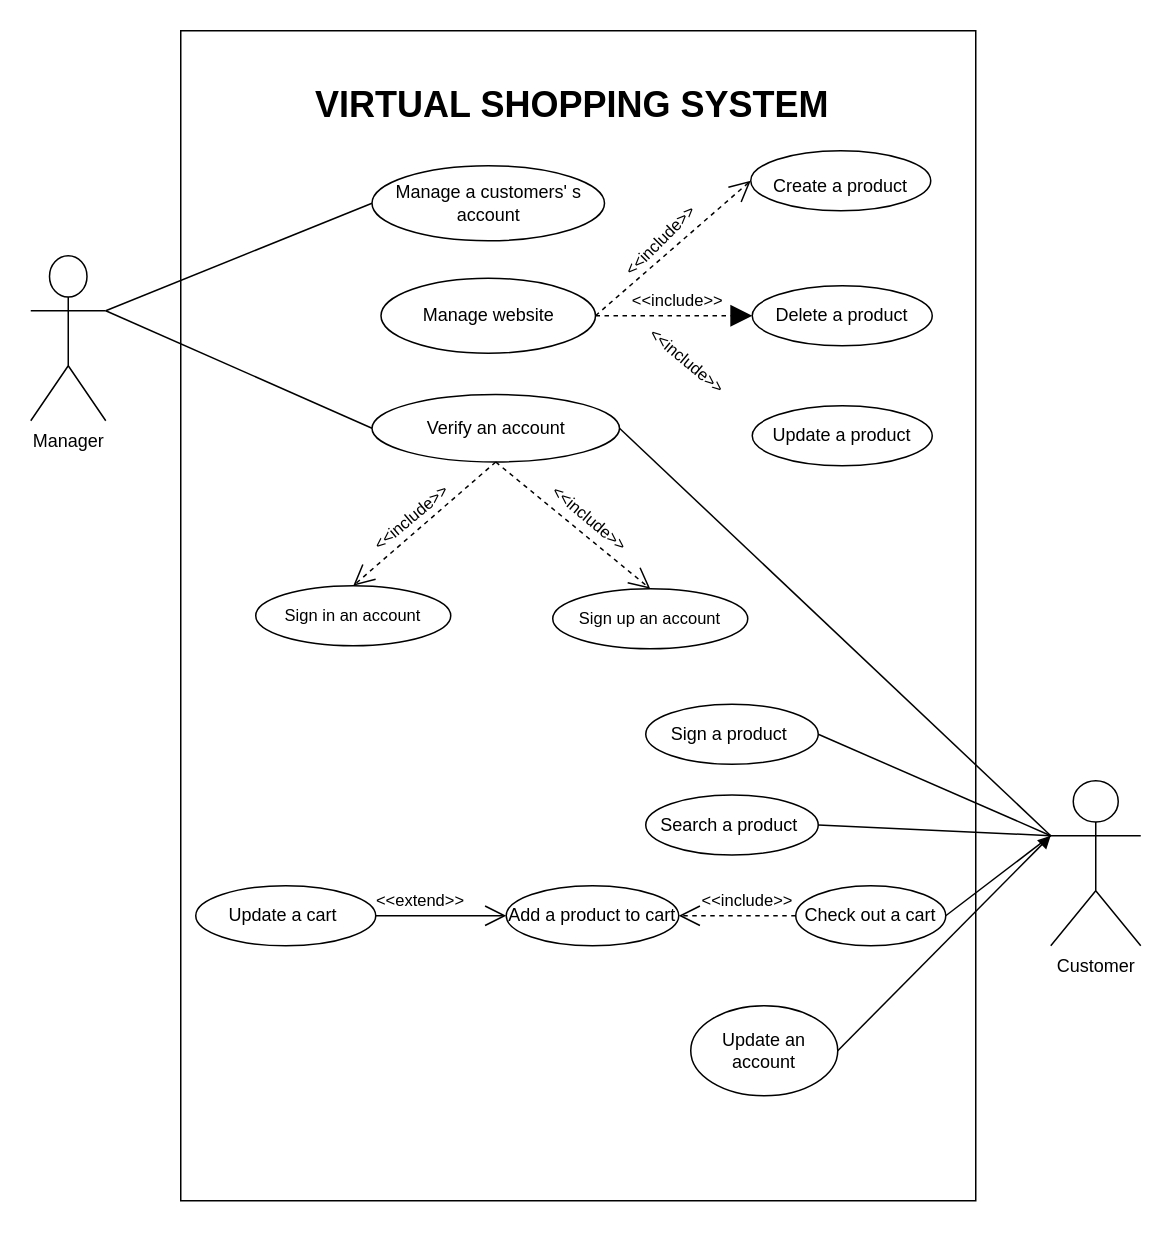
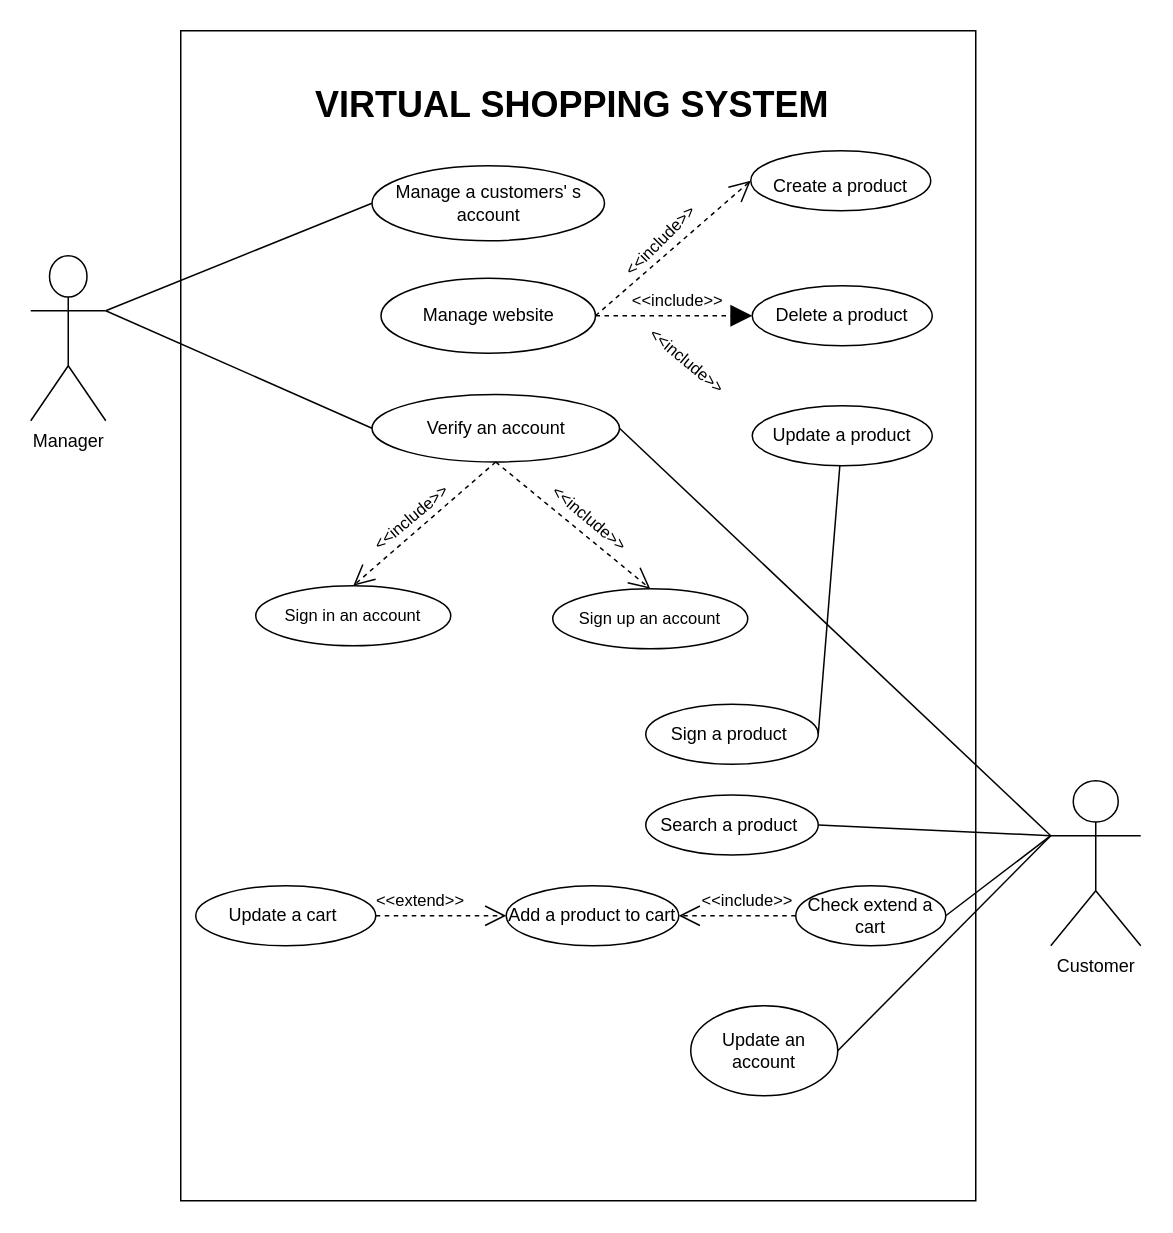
- <mxCell id="17" value="" style="endArrow=none;html=1;entryX=0;entryY=0.333;entryDx=0;entryDy=0;entryPerimeter=0;exitX=1;exitY=0.5;exitDx=0;exitDy=0;" edge="1" parent="1" source="6" target="13"><mxGeometry width="50" height="50" relative="1" as="geometry"><mxPoint x="590" y="670" as="sourcePoint" /><mxPoint x="640" y="620" as="targetPoint" /></mxGeometry></mxCell>
+ <mxCell id="17" value="" style="endArrow=none;html=1;exitX=1;exitY=0.5;exitDx=0;exitDy=0;" edge="1" parent="1" source="6" target="30"><mxGeometry width="50" height="50" relative="1" as="geometry"><mxPoint x="590" y="670" as="sourcePoint" /><mxPoint x="640" y="620" as="targetPoint" /></mxGeometry></mxCell>
- <mxCell id="24" value="" style="endArrow=block;html=1;exitX=1;exitY=0.5;exitDx=0;exitDy=0;entryX=0;entryY=0.333;entryDx=0;entryDy=0;entryPerimeter=0;" edge="1" parent="1" source="11" target="13"><mxGeometry width="50" height="50" relative="1" as="geometry"><mxPoint x="640" y="655" as="sourcePoint" /><mxPoint x="700" y="560" as="targetPoint" /></mxGeometry></mxCell>
+ <mxCell id="24" value="" style="endArrow=none;html=1;exitX=1;exitY=0.5;exitDx=0;exitDy=0;entryX=0;entryY=0.333;entryDx=0;entryDy=0;entryPerimeter=0;" edge="1" parent="1" source="11" target="13"><mxGeometry width="50" height="50" relative="1" as="geometry"><mxPoint x="640" y="655" as="sourcePoint" /><mxPoint x="700" y="560" as="targetPoint" /></mxGeometry></mxCell>
- <mxCell id="21" value="" style="endArrow=open;endSize=12;dashed=0;html=1;exitX=1;exitY=0.5;exitDx=0;exitDy=0;entryX=0;entryY=0.5;entryDx=0;entryDy=0;" edge="1" parent="1" source="8" target="9"><mxGeometry x="1" y="100" width="160" relative="1" as="geometry"><mxPoint x="400" y="640" as="sourcePoint" /><mxPoint x="360" y="655" as="targetPoint" /><mxPoint x="100" y="90" as="offset" /></mxGeometry></mxCell>
+ <mxCell id="21" value="" style="endArrow=open;endSize=12;dashed=1;html=1;exitX=1;exitY=0.5;exitDx=0;exitDy=0;entryX=0;entryY=0.5;entryDx=0;entryDy=0;" edge="1" parent="1" source="8" target="9"><mxGeometry x="1" y="100" width="160" relative="1" as="geometry"><mxPoint x="400" y="640" as="sourcePoint" /><mxPoint x="360" y="655" as="targetPoint" /><mxPoint x="100" y="90" as="offset" /></mxGeometry></mxCell>
- <mxCell id="10" value="Check out a cart" style="ellipse;whiteSpace=wrap;html=1;" vertex="1" parent="1"><mxGeometry x="530" y="590" width="100" height="40" as="geometry" /></mxCell>
+ <mxCell id="10" value="Check extend a cart" style="ellipse;whiteSpace=wrap;html=1;" vertex="1" parent="1"><mxGeometry x="530" y="590" width="100" height="40" as="geometry" /></mxCell>
